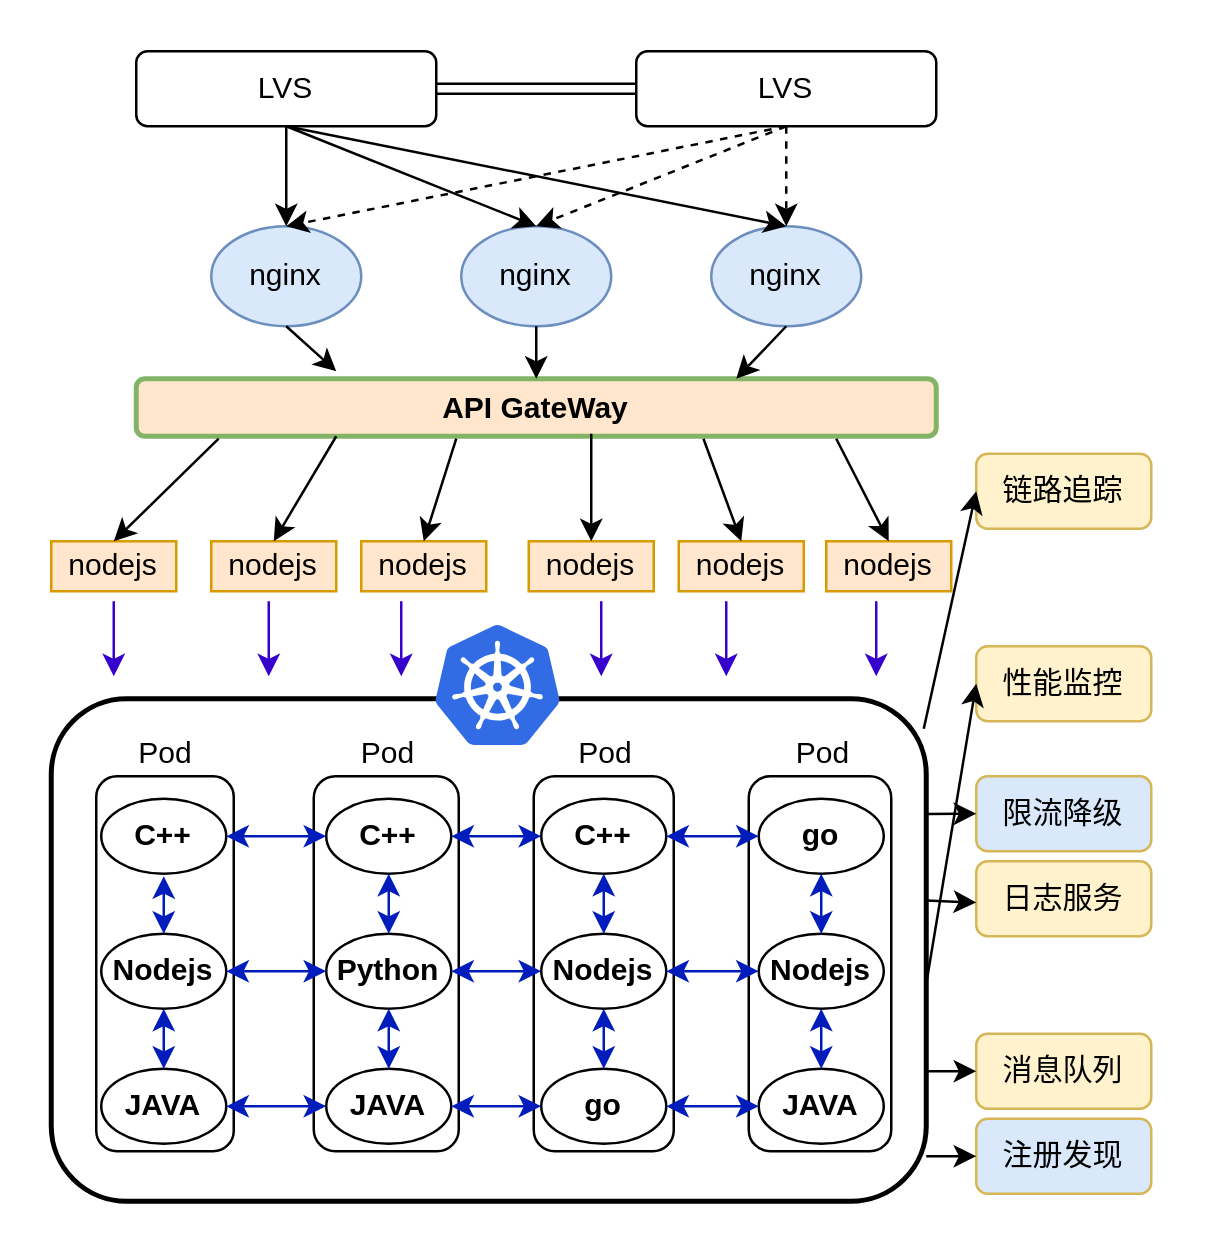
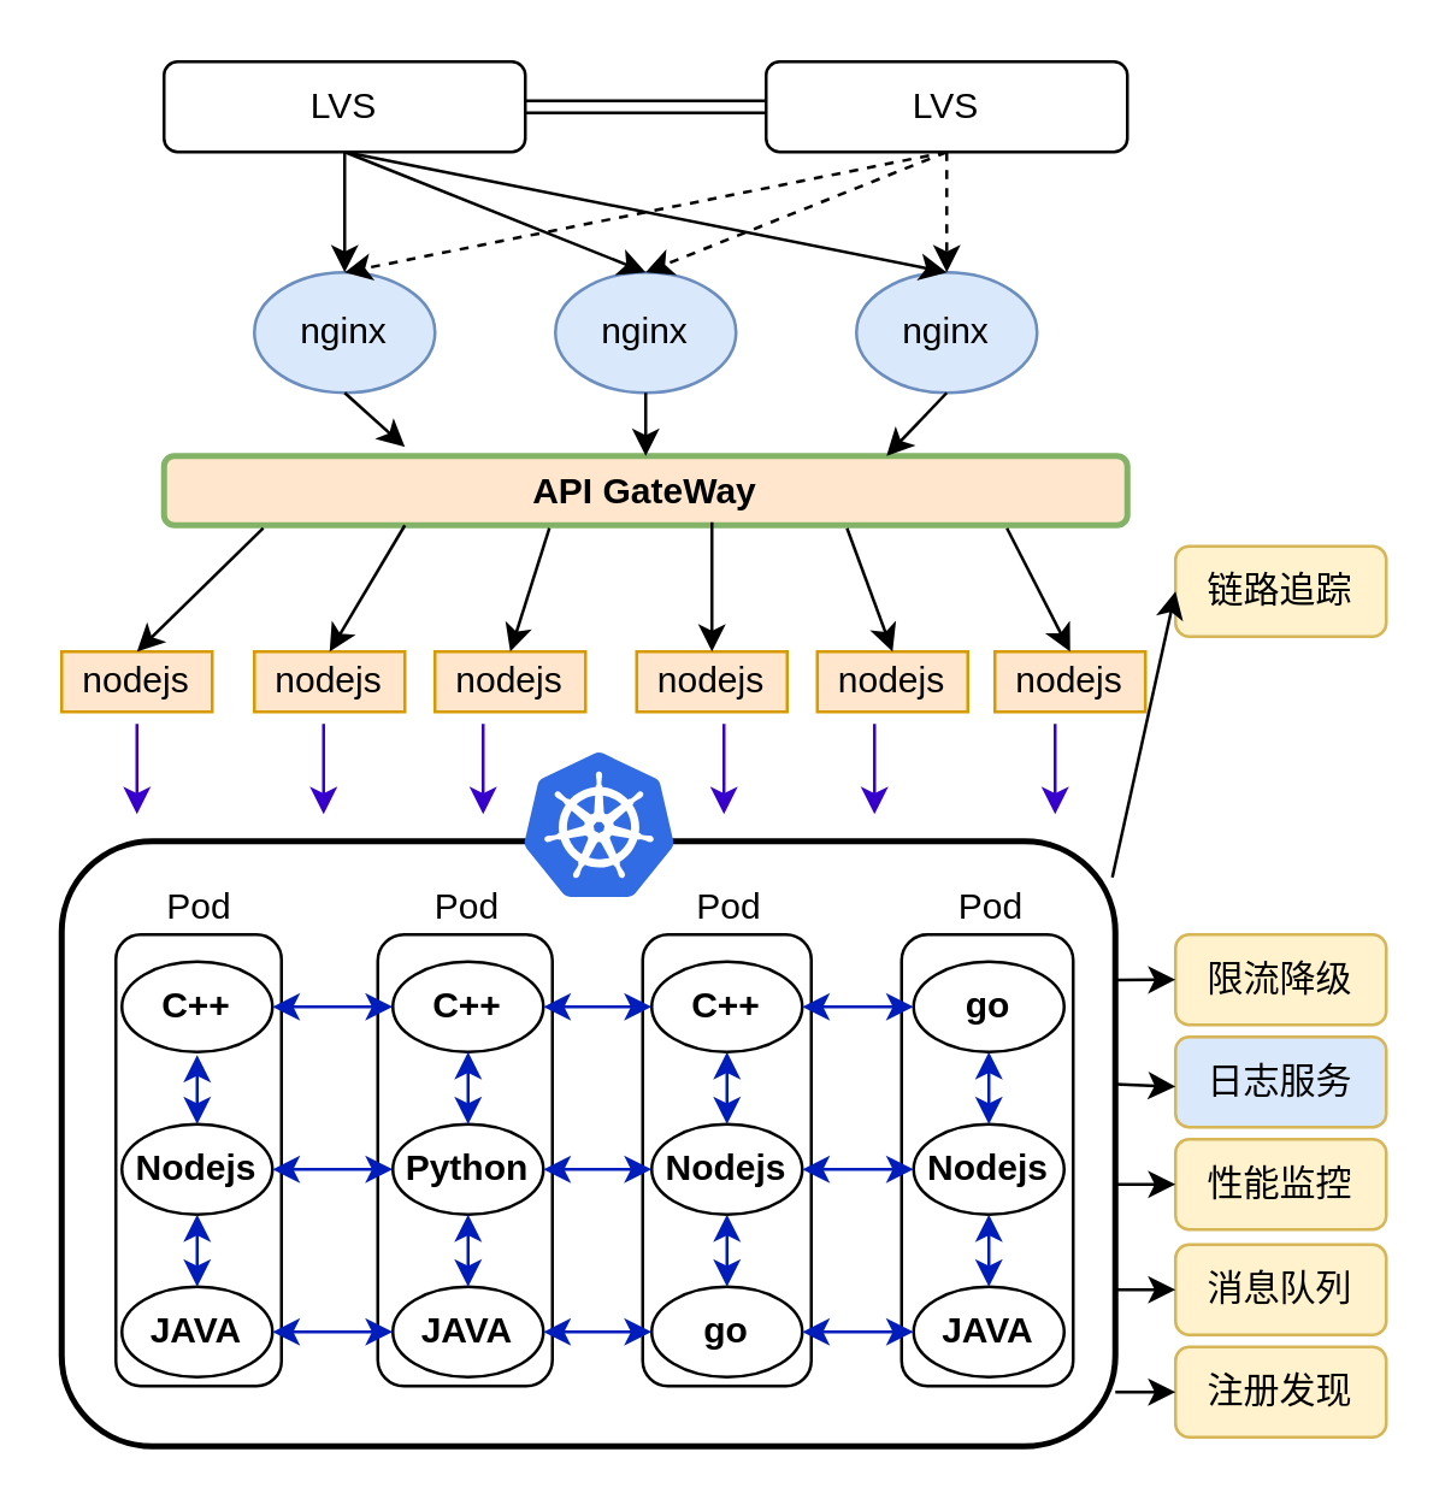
- <mxCell id="25" value="性能监控" style="rounded=1;whiteSpace=wrap;html=1;fillColor=#fff2cc;strokeColor=#d6b656;" vertex="1" parent="1"><mxGeometry x="390" y="258" width="70" height="30" as="geometry" /></mxCell>
+ <mxCell id="25" value="性能监控" style="rounded=1;whiteSpace=wrap;html=1;fillColor=#fff2cc;strokeColor=#d6b656;" vertex="1" parent="1"><mxGeometry x="390" y="378" width="70" height="30" as="geometry" /></mxCell>
- <mxCell id="23" value="限流降级" style="rounded=1;whiteSpace=wrap;html=1;fillColor=#dae8fc;strokeColor=#d6b656;" vertex="1" parent="1"><mxGeometry x="390" y="310" width="70" height="30" as="geometry" /></mxCell>
+ <mxCell id="23" value="限流降级" style="rounded=1;whiteSpace=wrap;html=1;fillColor=#fff2cc;strokeColor=#d6b656;" vertex="1" parent="1"><mxGeometry x="390" y="310" width="70" height="30" as="geometry" /></mxCell>
- <mxCell id="24" value="日志服务" style="rounded=1;whiteSpace=wrap;html=1;fillColor=#fff2cc;strokeColor=#d6b656;" vertex="1" parent="1"><mxGeometry x="390" y="344" width="70" height="30" as="geometry" /></mxCell>
+ <mxCell id="24" value="日志服务" style="rounded=1;whiteSpace=wrap;html=1;fillColor=#dae8fc;strokeColor=#d6b656;" vertex="1" parent="1"><mxGeometry x="390" y="344" width="70" height="30" as="geometry" /></mxCell>
- <mxCell id="85" value="注册发现" style="rounded=1;whiteSpace=wrap;html=1;fillColor=#dae8fc;strokeColor=#d6b656;" vertex="1" parent="1"><mxGeometry x="390" y="447" width="70" height="30" as="geometry" /></mxCell>
+ <mxCell id="85" value="注册发现" style="rounded=1;whiteSpace=wrap;html=1;fillColor=#fff2cc;strokeColor=#d6b656;" vertex="1" parent="1"><mxGeometry x="390" y="447" width="70" height="30" as="geometry" /></mxCell>
